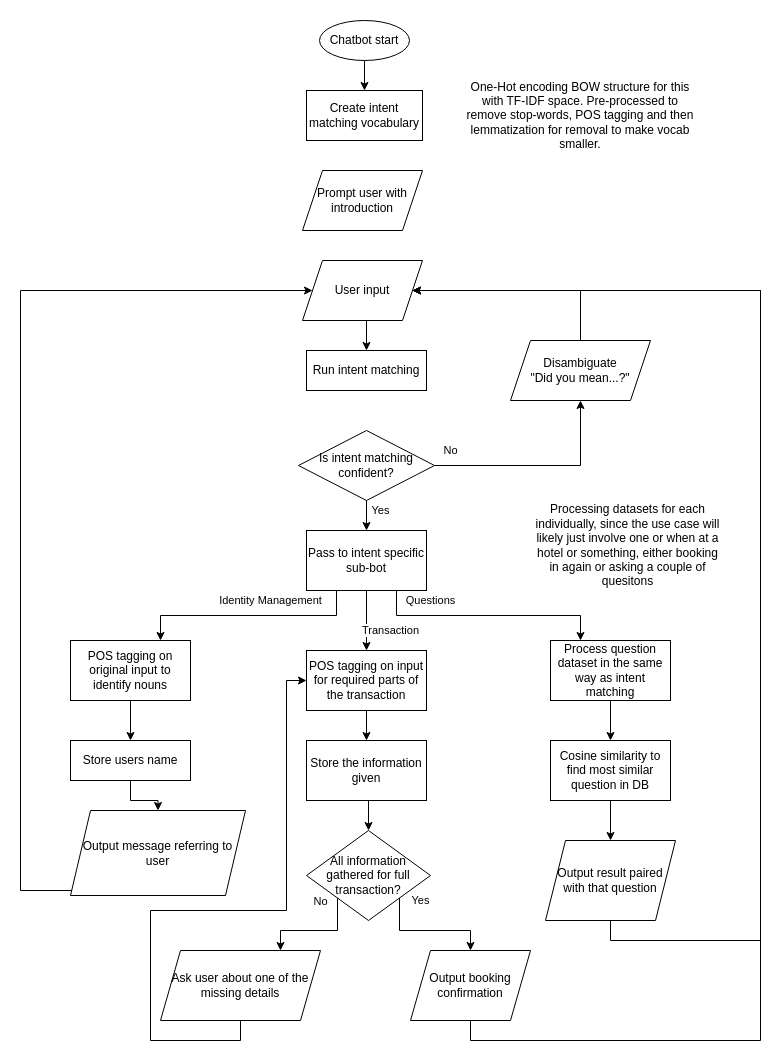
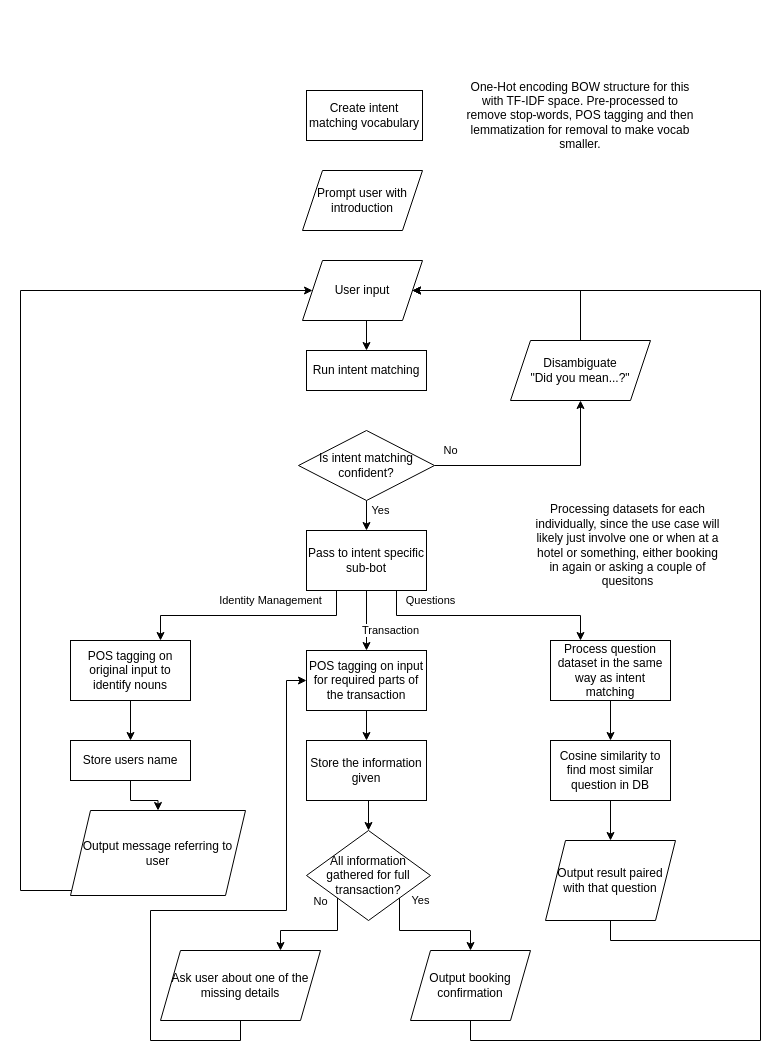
- <mxCell id="3" value="Chatbot start" style="ellipse;whiteSpace=wrap;html=1;" parent="1" vertex="1"><mxGeometry x="319" y="20" width="90" height="40" as="geometry" /></mxCell>
- <mxCell id="2" style="edgeStyle=orthogonalEdgeStyle;rounded=0;orthogonalLoop=1;jettySize=auto;html=1;exitX=0.5;exitY=1;exitDx=0;exitDy=0;entryX=0.5;entryY=0;entryDx=0;entryDy=0;" parent="1" source="3" target="4" edge="1"><mxGeometry relative="1" as="geometry" /></mxCell>
